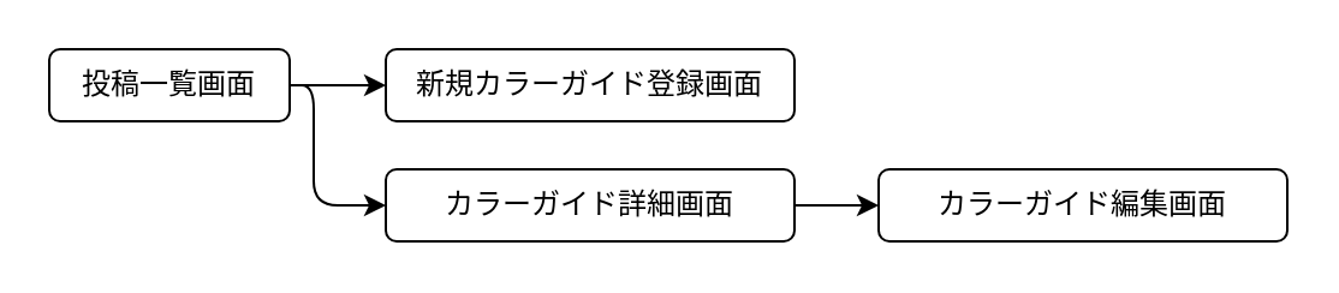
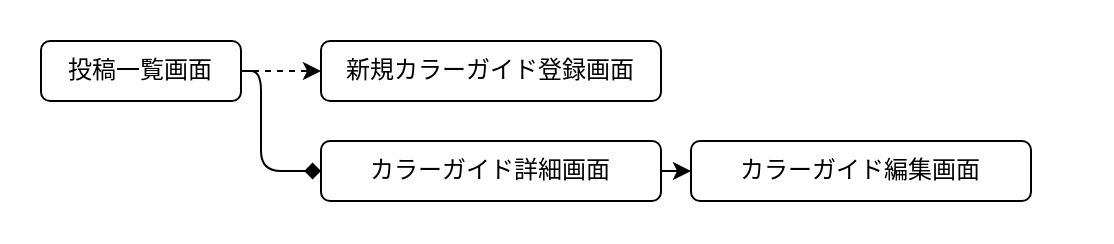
- <mxCell id="2" style="edgeStyle=none;html=1;" parent="1" source="4" target="5" edge="1"><mxGeometry relative="1" as="geometry" /></mxCell>
+ <mxCell id="2" style="edgeStyle=none;html=1;dashed=1;" parent="1" source="4" target="5" edge="1"><mxGeometry relative="1" as="geometry" /></mxCell>
- <mxCell id="3" style="edgeStyle=none;html=1;entryX=0;entryY=0.5;entryDx=0;entryDy=0;" parent="1" source="4" target="7" edge="1"><mxGeometry relative="1" as="geometry"><Array as="points"><mxPoint x="130" y="35" /><mxPoint x="130" y="85" /></Array></mxGeometry></mxCell>
+ <mxCell id="3" style="edgeStyle=none;html=1;entryX=0;entryY=0.5;entryDx=0;entryDy=0;endArrow=diamond;" parent="1" source="4" target="7" edge="1"><mxGeometry relative="1" as="geometry"><Array as="points"><mxPoint x="130" y="35" /><mxPoint x="130" y="85" /></Array></mxGeometry></mxCell>
- <mxCell id="8" value="カラーガイド編集画面" style="rounded=1;whiteSpace=wrap;html=1;labelBackgroundColor=none;labelBorderColor=none;" parent="1" vertex="1"><mxGeometry x="365" y="70" width="170" height="30" as="geometry" /></mxCell>
+ <mxCell id="8" value="カラーガイド編集画面" style="rounded=1;whiteSpace=wrap;html=1;labelBackgroundColor=none;labelBorderColor=none;" parent="1" vertex="1"><mxGeometry x="345" y="70" width="170" height="30" as="geometry" /></mxCell>
